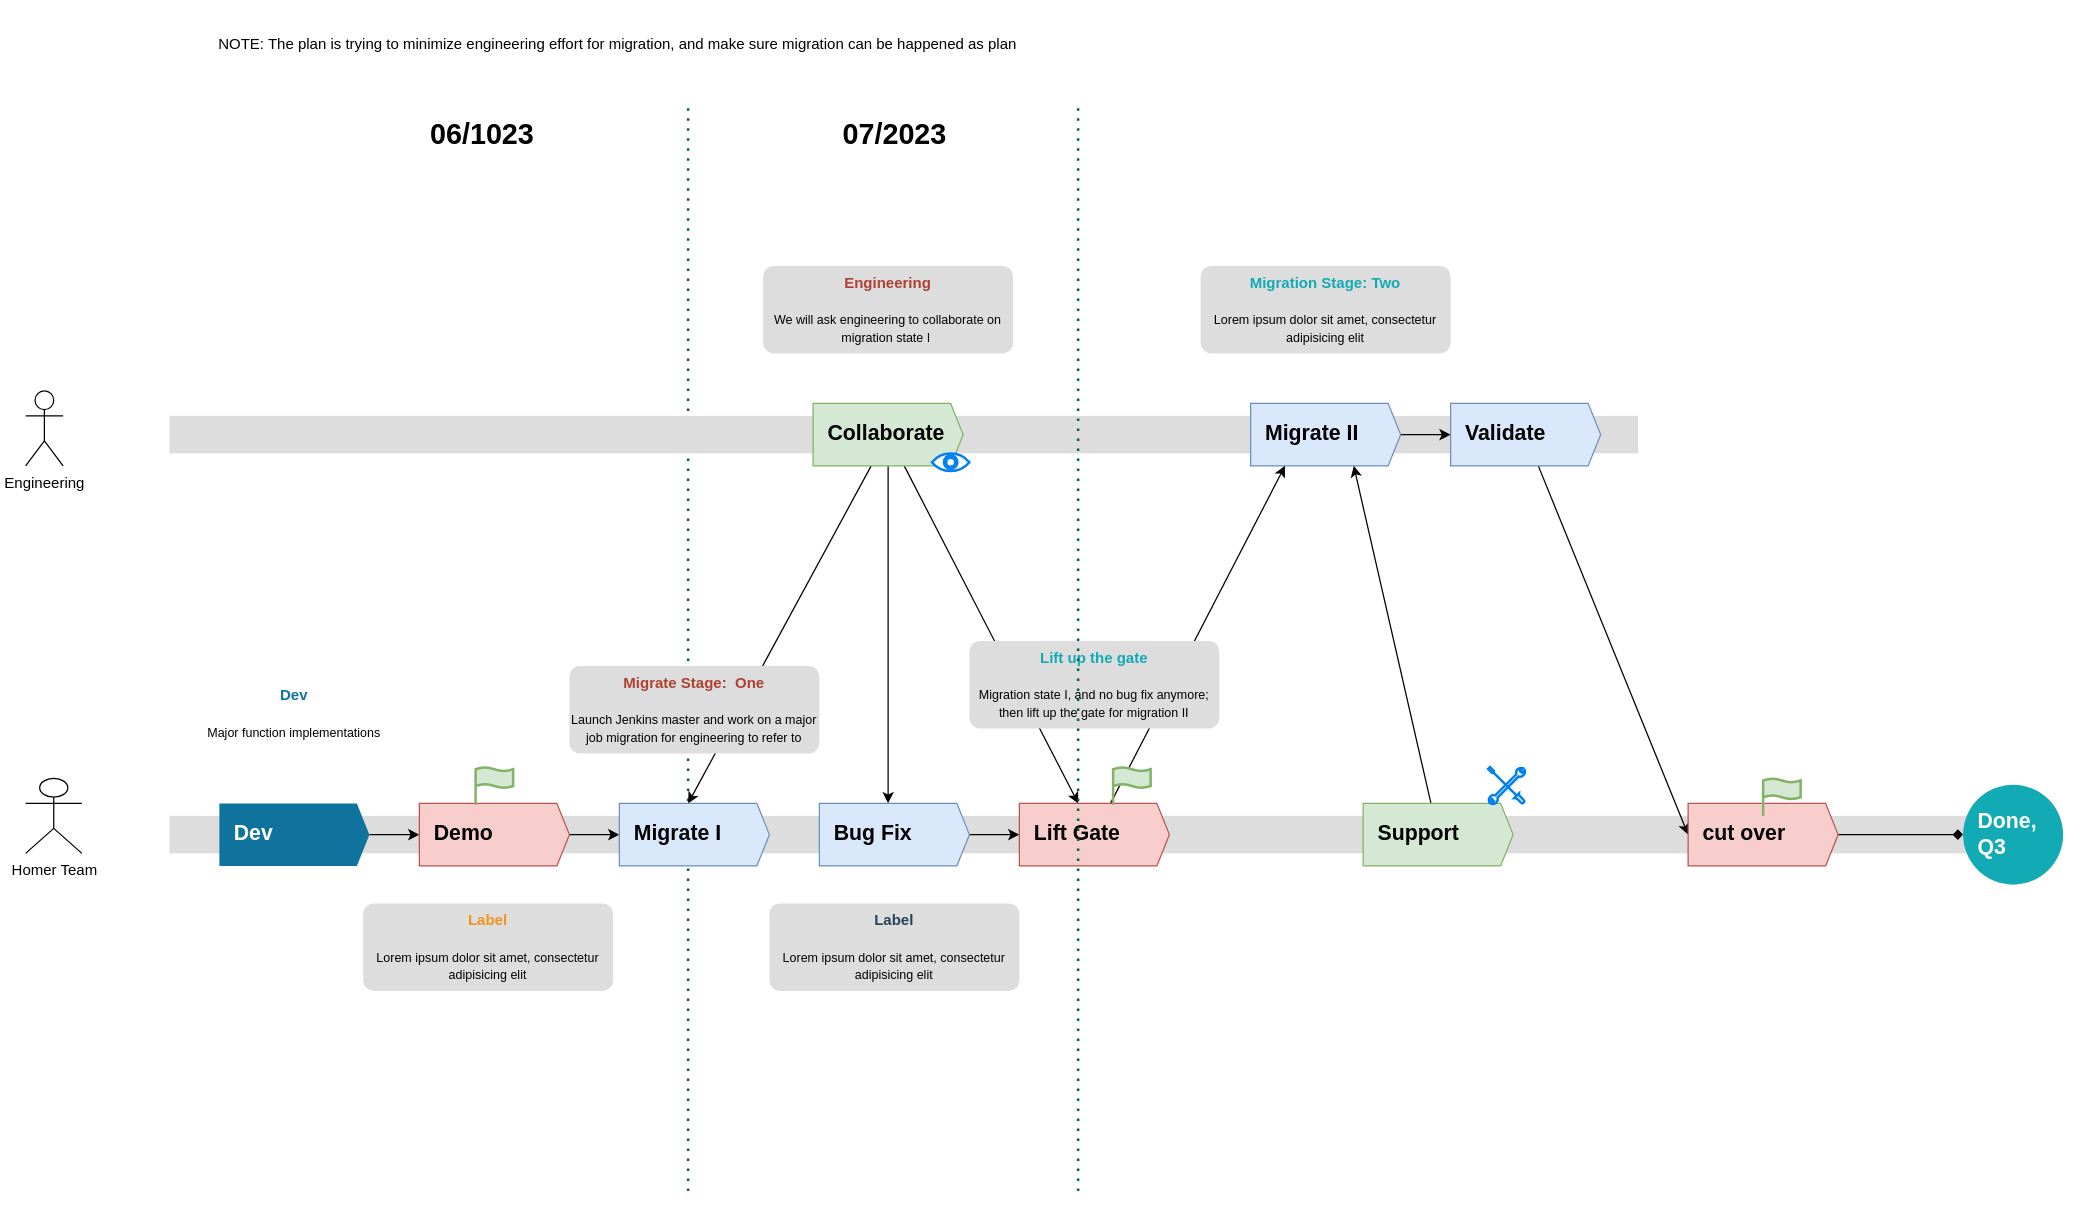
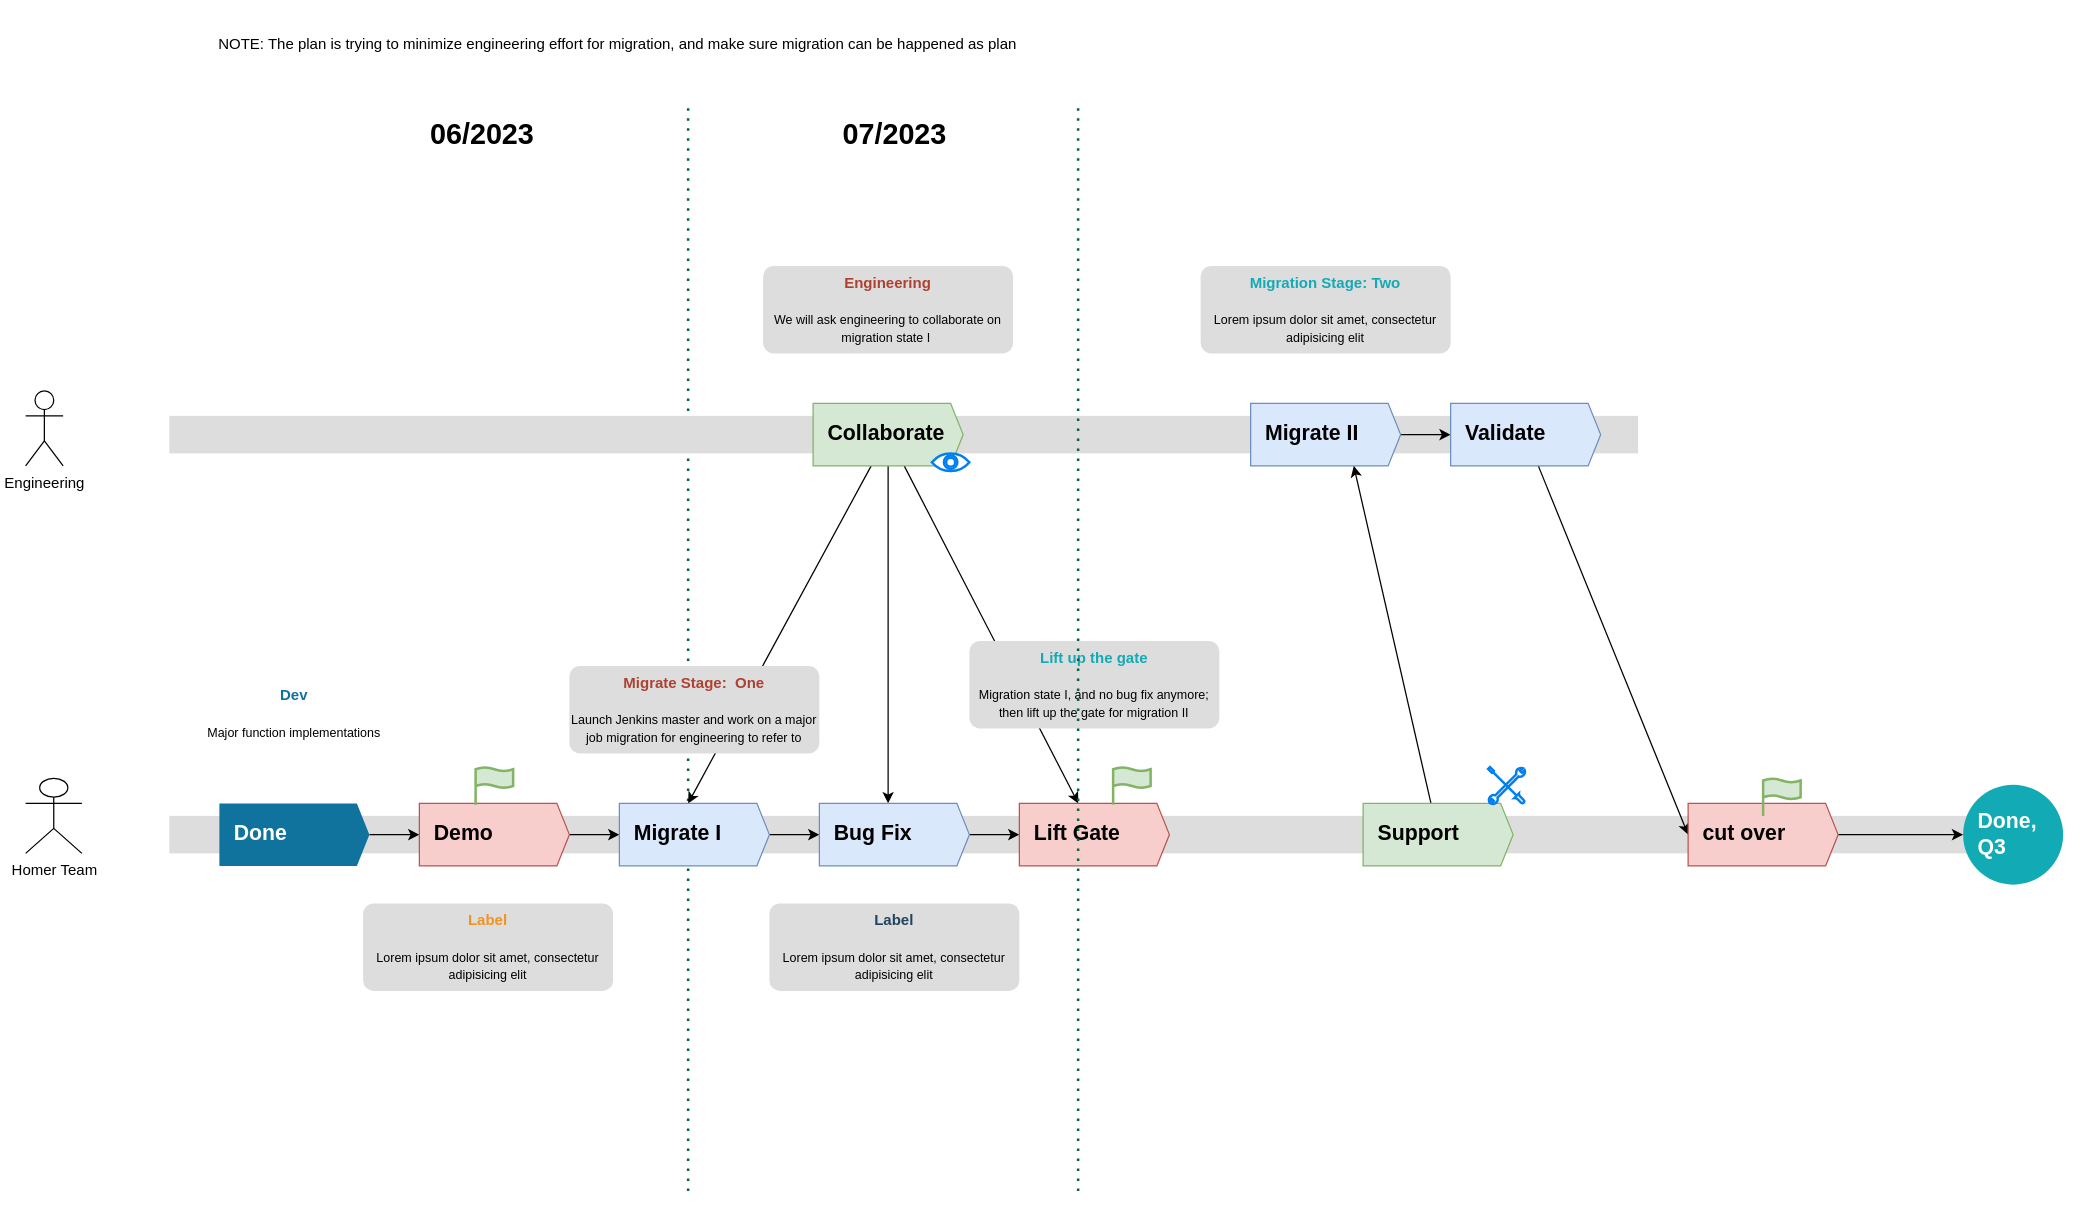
- <mxCell id="36" value="06/1023" style="text;html=1;align=center;verticalAlign=middle;resizable=0;points=[];autosize=1;strokeColor=none;fillColor=none;fontSize=23;fontStyle=1" vertex="1" parent="1"><mxGeometry x="330" y="87" width="110" height="40" as="geometry" /></mxCell>
+ <mxCell id="36" value="06/2023" style="text;html=1;align=center;verticalAlign=middle;resizable=0;points=[];autosize=1;strokeColor=none;fillColor=none;fontSize=23;fontStyle=1" vertex="1" parent="1"><mxGeometry x="330" y="87" width="110" height="40" as="geometry" /></mxCell>
- <mxCell id="21" style="rounded=0;orthogonalLoop=1;jettySize=auto;html=1;entryX=0;entryY=0;entryDx=27.5;entryDy=50;entryPerimeter=0;" edge="1" parent="1" source="22" target="9"><mxGeometry relative="1" as="geometry" /></mxCell>
- <mxCell id="14" value="Dev" style="shape=mxgraph.infographic.ribbonSimple;notch1=0;notch2=10;notch=0;html=1;fillColor=#10739E;strokeColor=none;shadow=0;fontSize=17;fontColor=#FFFFFF;align=left;spacingLeft=10;fontStyle=1;whiteSpace=wrap;" vertex="1" parent="1"><mxGeometry x="175" y="642" width="120" height="50" as="geometry" /></mxCell>
+ <mxCell id="14" value="Done" style="shape=mxgraph.infographic.ribbonSimple;notch1=0;notch2=10;notch=0;html=1;fillColor=#10739E;strokeColor=none;shadow=0;fontSize=17;fontColor=#FFFFFF;align=left;spacingLeft=10;fontStyle=1;whiteSpace=wrap;" vertex="1" parent="1"><mxGeometry x="175" y="642" width="120" height="50" as="geometry" /></mxCell>
+ <mxCell id="17" style="edgeStyle=orthogonalEdgeStyle;rounded=0;orthogonalLoop=1;jettySize=auto;html=1;entryX=0;entryY=0;entryDx=0;entryDy=25;entryPerimeter=0;" edge="1" parent="1" source="18" target="20"><mxGeometry relative="1" as="geometry" /></mxCell>
- <mxCell id="32" style="edgeStyle=orthogonalEdgeStyle;rounded=0;orthogonalLoop=1;jettySize=auto;html=1;endArrow=diamond;" edge="1" parent="1" source="33" target="34"><mxGeometry relative="1" as="geometry" /></mxCell>
+ <mxCell id="32" style="edgeStyle=orthogonalEdgeStyle;rounded=0;orthogonalLoop=1;jettySize=auto;html=1;" edge="1" parent="1" source="33" target="34"><mxGeometry relative="1" as="geometry" /></mxCell>
